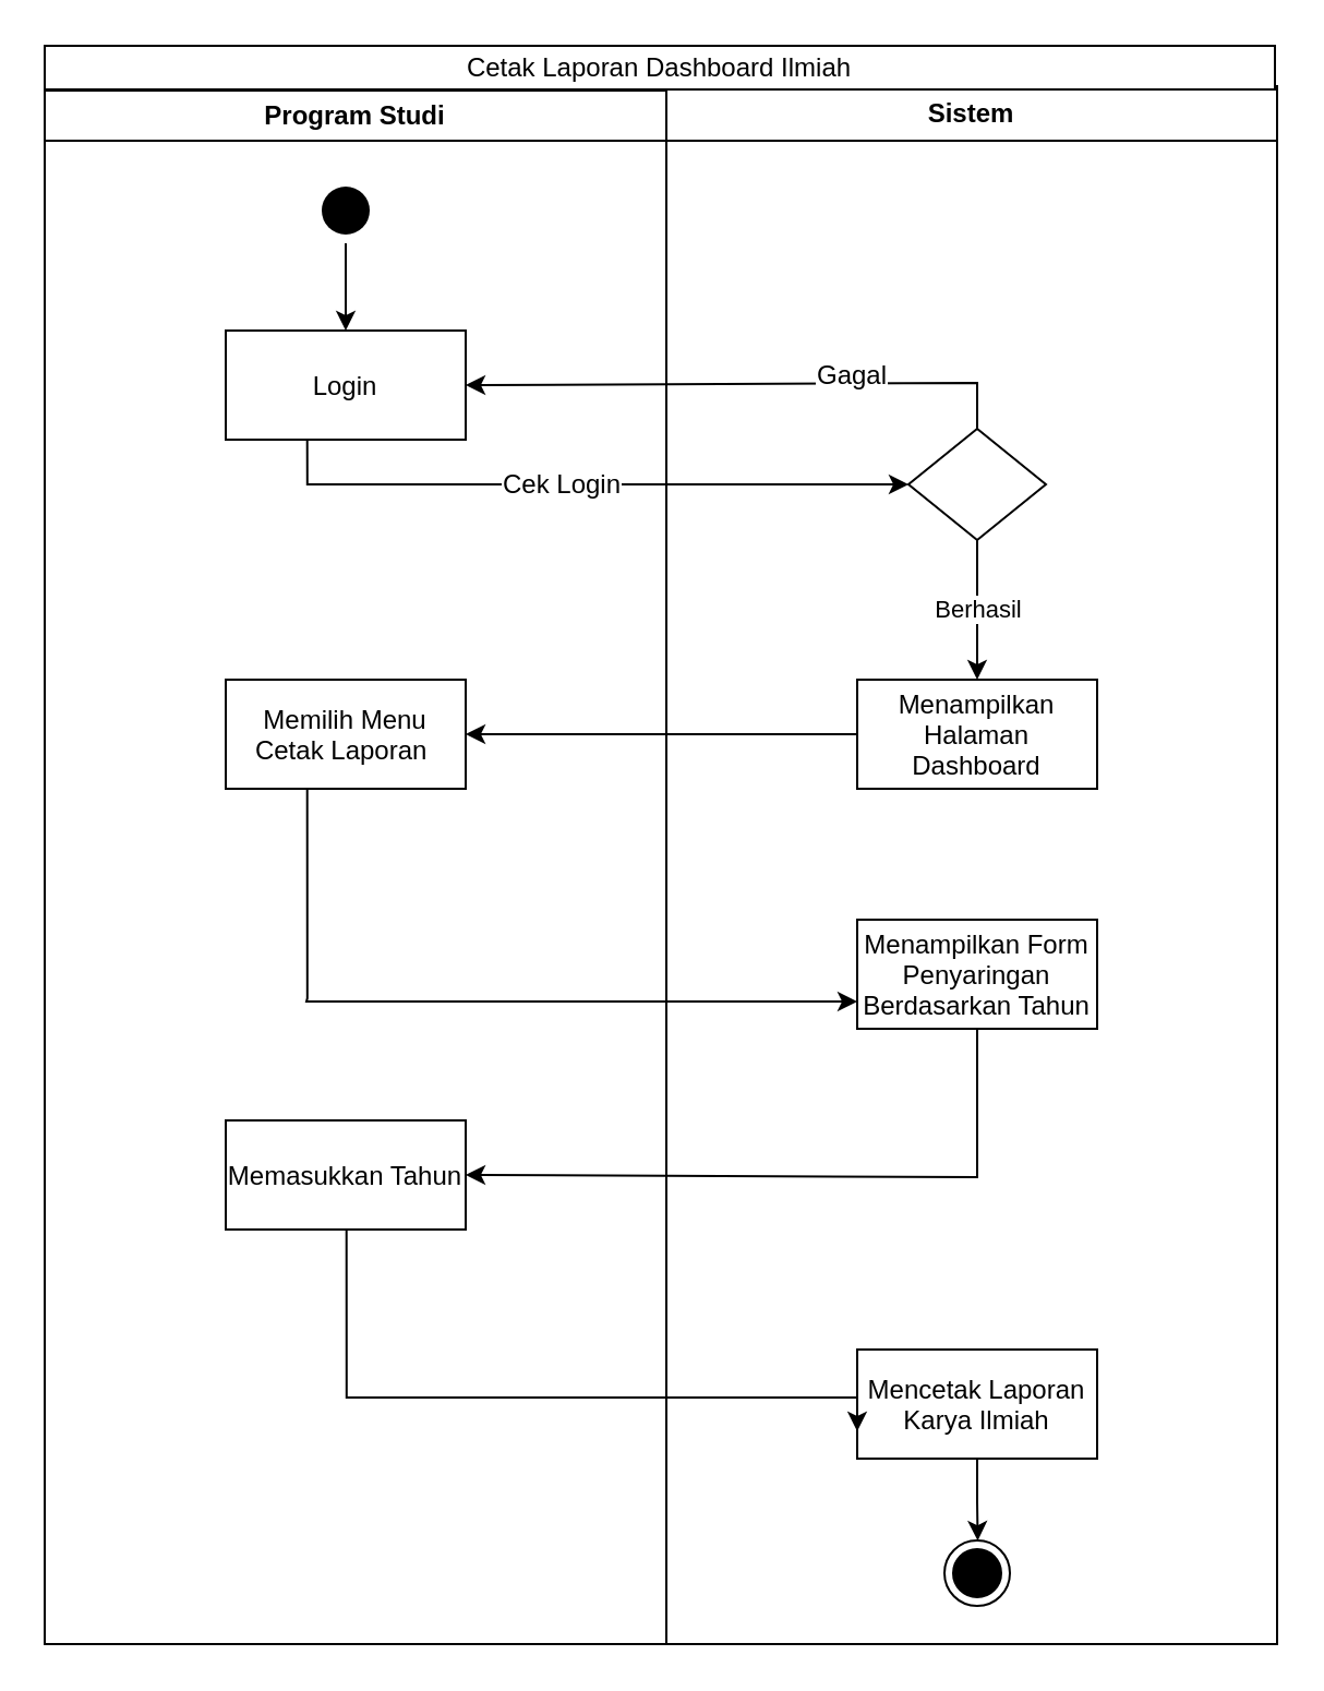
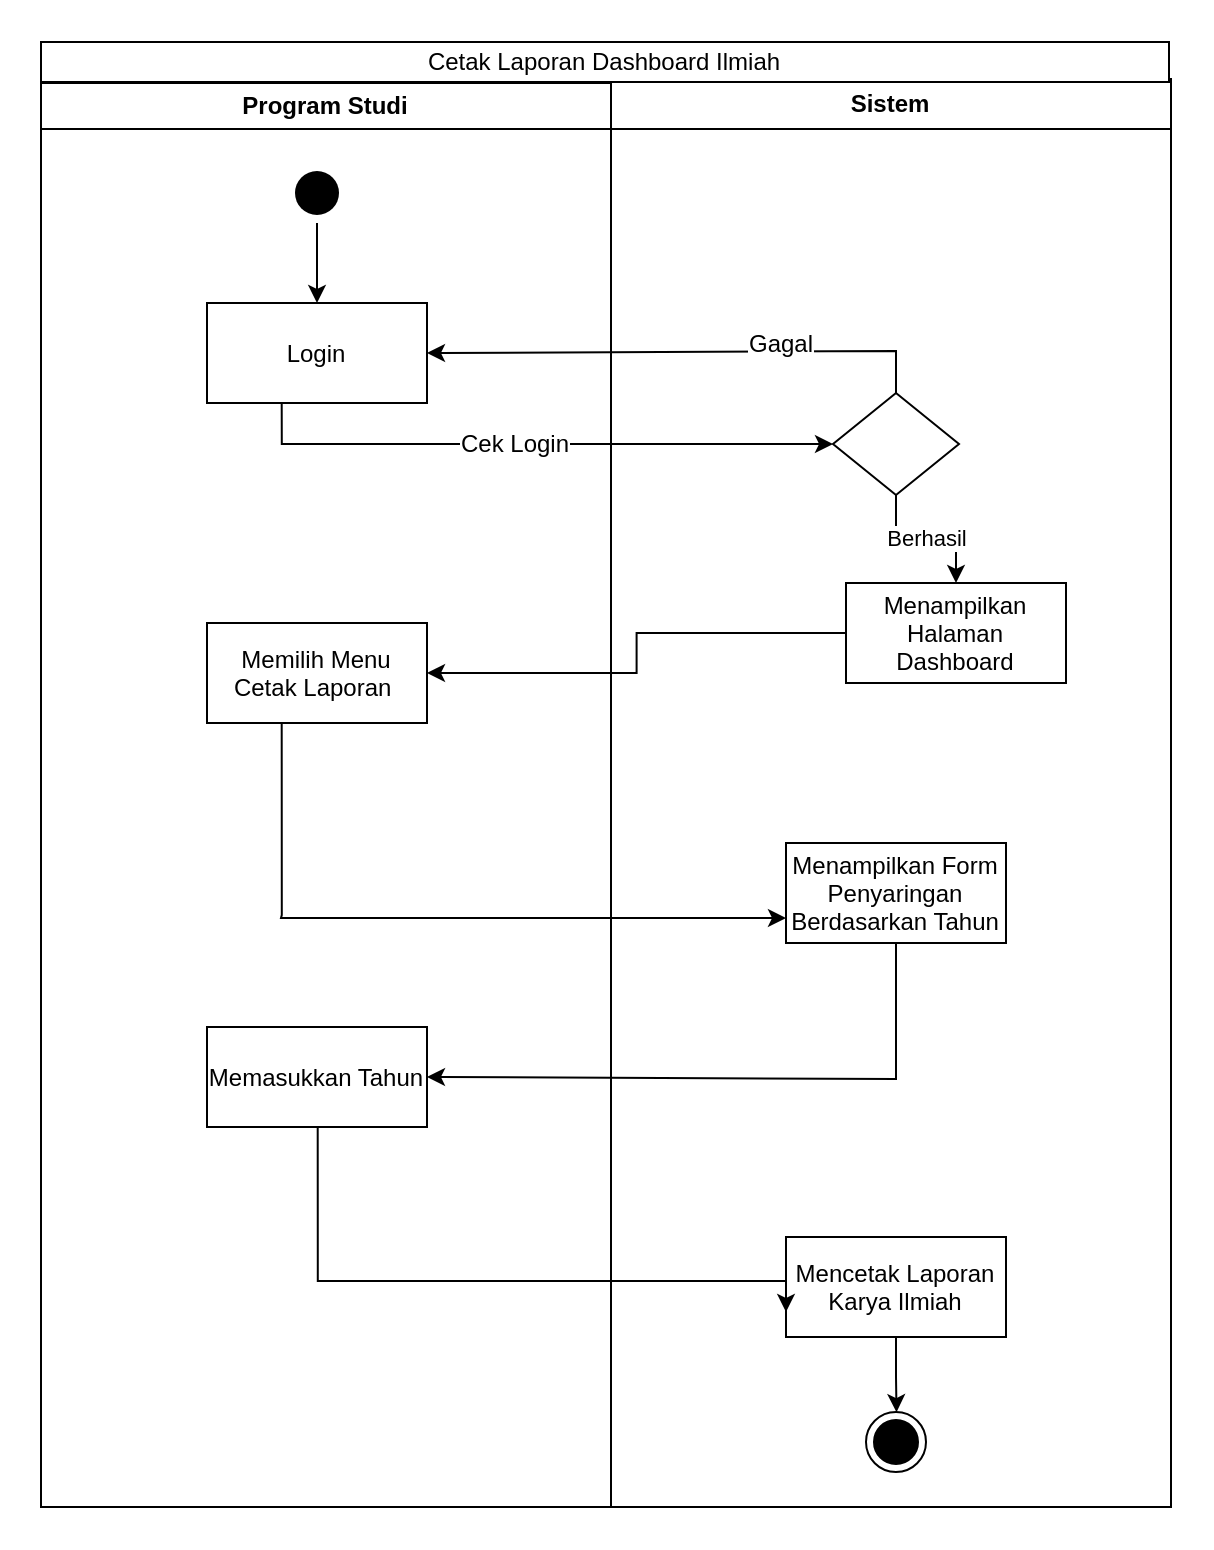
- <mxCell id="11" value="Menampilkan &#10;Halaman &#10;Dashboard" style="" parent="8" vertex="1"><mxGeometry x="87.5" y="272" width="110" height="50" as="geometry" /></mxCell>
+ <mxCell id="11" value="Menampilkan &#10;Halaman &#10;Dashboard" style="" parent="8" vertex="1"><mxGeometry x="117.5" y="252" width="110" height="50" as="geometry" /></mxCell>
